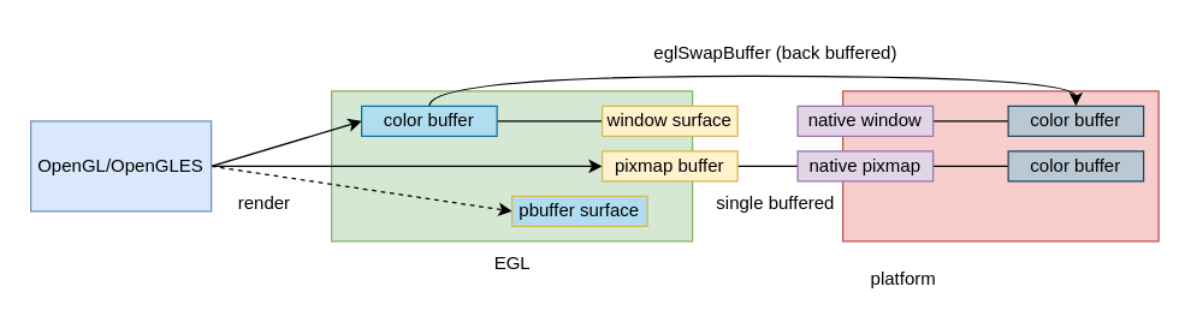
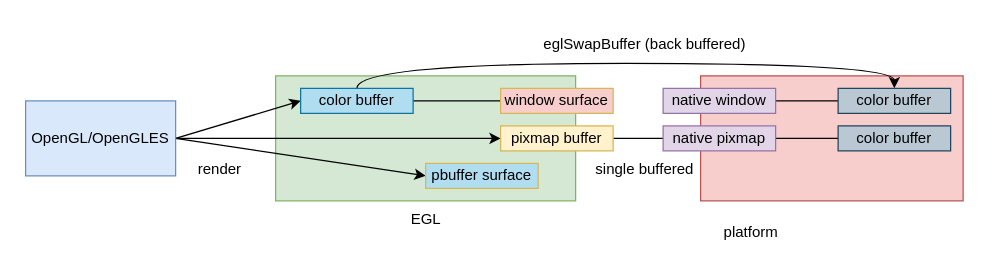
- <mxCell id="11" value="window surface" style="rounded=0;whiteSpace=wrap;html=1;fillColor=#fff2cc;strokeColor=#d6b656;" vertex="1" parent="1"><mxGeometry x="400" y="70" width="90" height="20" as="geometry" /></mxCell>
+ <mxCell id="11" value="window surface" style="rounded=0;whiteSpace=wrap;html=1;fillColor=#f8cecc;strokeColor=#d6b656;" vertex="1" parent="1"><mxGeometry x="400" y="70" width="90" height="20" as="geometry" /></mxCell>
- <mxCell id="6" style="edgeStyle=none;rounded=0;orthogonalLoop=1;jettySize=auto;html=1;exitX=1;exitY=0.5;exitDx=0;exitDy=0;entryX=0;entryY=0.5;entryDx=0;entryDy=0;dashed=1;" edge="1" parent="1" source="7" target="12"><mxGeometry relative="1" as="geometry" /></mxCell>
+ <mxCell id="6" style="edgeStyle=none;rounded=0;orthogonalLoop=1;jettySize=auto;html=1;exitX=1;exitY=0.5;exitDx=0;exitDy=0;entryX=0;entryY=0.5;entryDx=0;entryDy=0;" edge="1" parent="1" source="7" target="12"><mxGeometry relative="1" as="geometry" /></mxCell>
